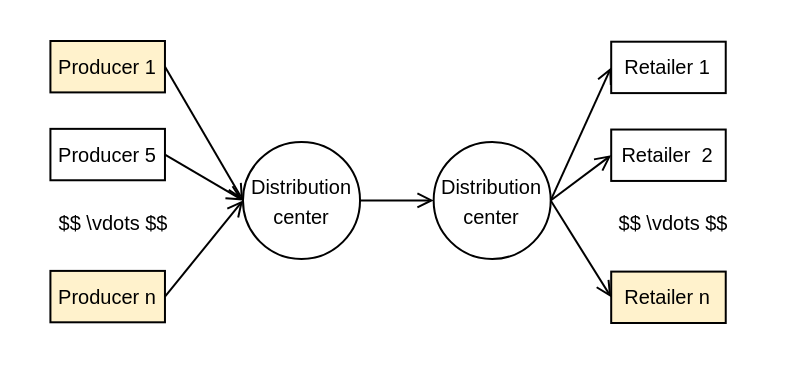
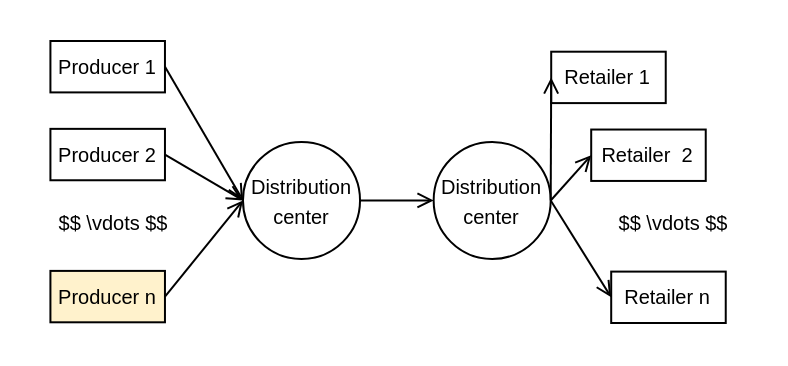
- <mxCell id="3" value="&lt;font style=&quot;font-size: 10px;&quot;&gt;Producer 1&lt;br&gt;&lt;/font&gt;" style="rounded=0;whiteSpace=wrap;html=1;fillColor=#fff2cc;" vertex="1" parent="2"><mxGeometry x="4.075" width="57.274" height="25.703" as="geometry" /></mxCell>
+ <mxCell id="3" value="&lt;font style=&quot;font-size: 10px;&quot;&gt;Producer 1&lt;br&gt;&lt;/font&gt;" style="rounded=0;whiteSpace=wrap;html=1;" vertex="1" parent="2"><mxGeometry x="4.075" width="57.274" height="25.703" as="geometry" /></mxCell>
- <mxCell id="13" value="&lt;font style=&quot;font-size: 10px;&quot;&gt;Retailer 1&lt;br&gt;&lt;/font&gt;" style="rounded=0;whiteSpace=wrap;html=1;" vertex="1" parent="2"><mxGeometry x="284.458" y="0.346" width="57.274" height="25.703" as="geometry" /></mxCell>
+ <mxCell id="13" value="&lt;font style=&quot;font-size: 10px;&quot;&gt;Retailer 1&lt;br&gt;&lt;/font&gt;" style="rounded=0;whiteSpace=wrap;html=1;" vertex="1" parent="2"><mxGeometry x="254.458" y="5.346" width="57.274" height="25.703" as="geometry" /></mxCell>
- <mxCell id="4" value="&lt;font style=&quot;font-size: 10px;&quot;&gt;Producer 5&lt;br&gt;&lt;/font&gt;" style="rounded=0;whiteSpace=wrap;html=1;" vertex="1" parent="2"><mxGeometry x="4.075" y="43.928" width="57.274" height="25.703" as="geometry" /></mxCell>
+ <mxCell id="4" value="&lt;font style=&quot;font-size: 10px;&quot;&gt;Producer 2&lt;br&gt;&lt;/font&gt;" style="rounded=0;whiteSpace=wrap;html=1;" vertex="1" parent="2"><mxGeometry x="4.075" y="43.928" width="57.274" height="25.703" as="geometry" /></mxCell>
- <mxCell id="14" value="&lt;font style=&quot;font-size: 10px;&quot;&gt;&lt;font style=&quot;font-size: 10px;&quot;&gt;Retailer&amp;nbsp; &lt;/font&gt;2&lt;br&gt;&lt;/font&gt;" style="rounded=0;whiteSpace=wrap;html=1;" vertex="1" parent="2"><mxGeometry x="284.458" y="44.274" width="57.274" height="25.703" as="geometry" /></mxCell>
+ <mxCell id="14" value="&lt;font style=&quot;font-size: 10px;&quot;&gt;&lt;font style=&quot;font-size: 10px;&quot;&gt;Retailer&amp;nbsp; &lt;/font&gt;2&lt;br&gt;&lt;/font&gt;" style="rounded=0;whiteSpace=wrap;html=1;" vertex="1" parent="2"><mxGeometry x="274.458" y="44.274" width="57.274" height="25.703" as="geometry" /></mxCell>
- <mxCell id="15" value="&lt;font style=&quot;font-size: 10px;&quot;&gt;&lt;font style=&quot;font-size: 10px;&quot;&gt;Retailer &lt;/font&gt;n&lt;br&gt;&lt;/font&gt;" style="rounded=0;whiteSpace=wrap;html=1;fillColor=#fff2cc;" vertex="1" parent="2"><mxGeometry x="284.458" y="115.297" width="57.274" height="25.703" as="geometry" /></mxCell>
+ <mxCell id="15" value="&lt;font style=&quot;font-size: 10px;&quot;&gt;&lt;font style=&quot;font-size: 10px;&quot;&gt;Retailer &lt;/font&gt;n&lt;br&gt;&lt;/font&gt;" style="rounded=0;whiteSpace=wrap;html=1;" vertex="1" parent="2"><mxGeometry x="284.458" y="115.297" width="57.274" height="25.703" as="geometry" /></mxCell>
